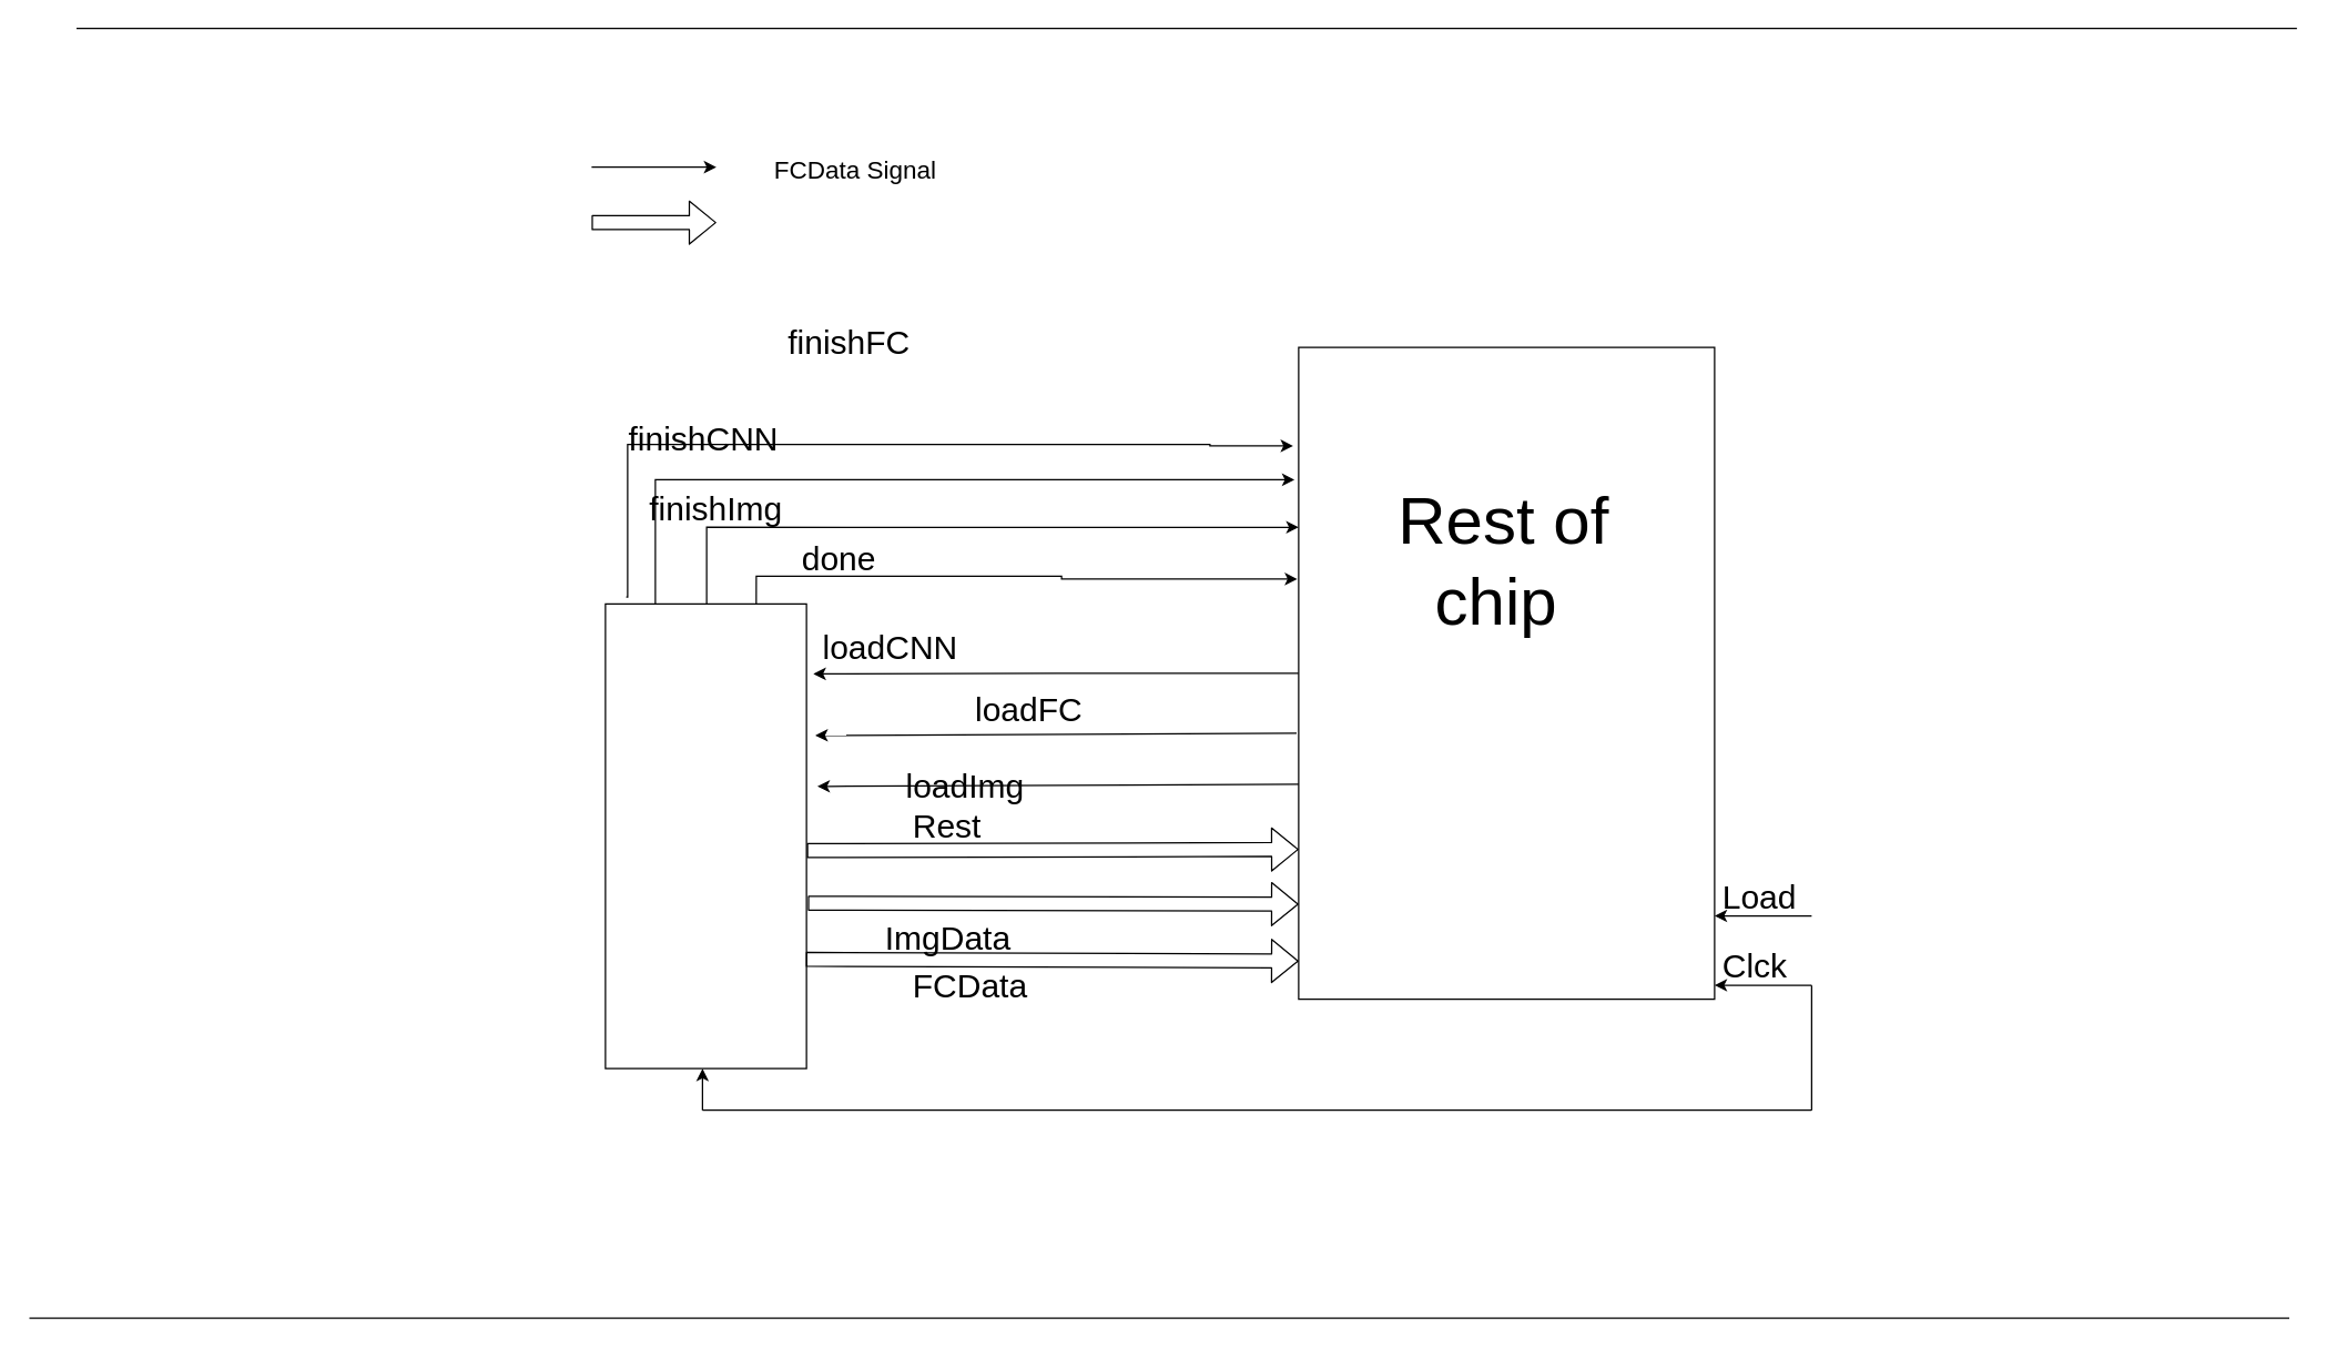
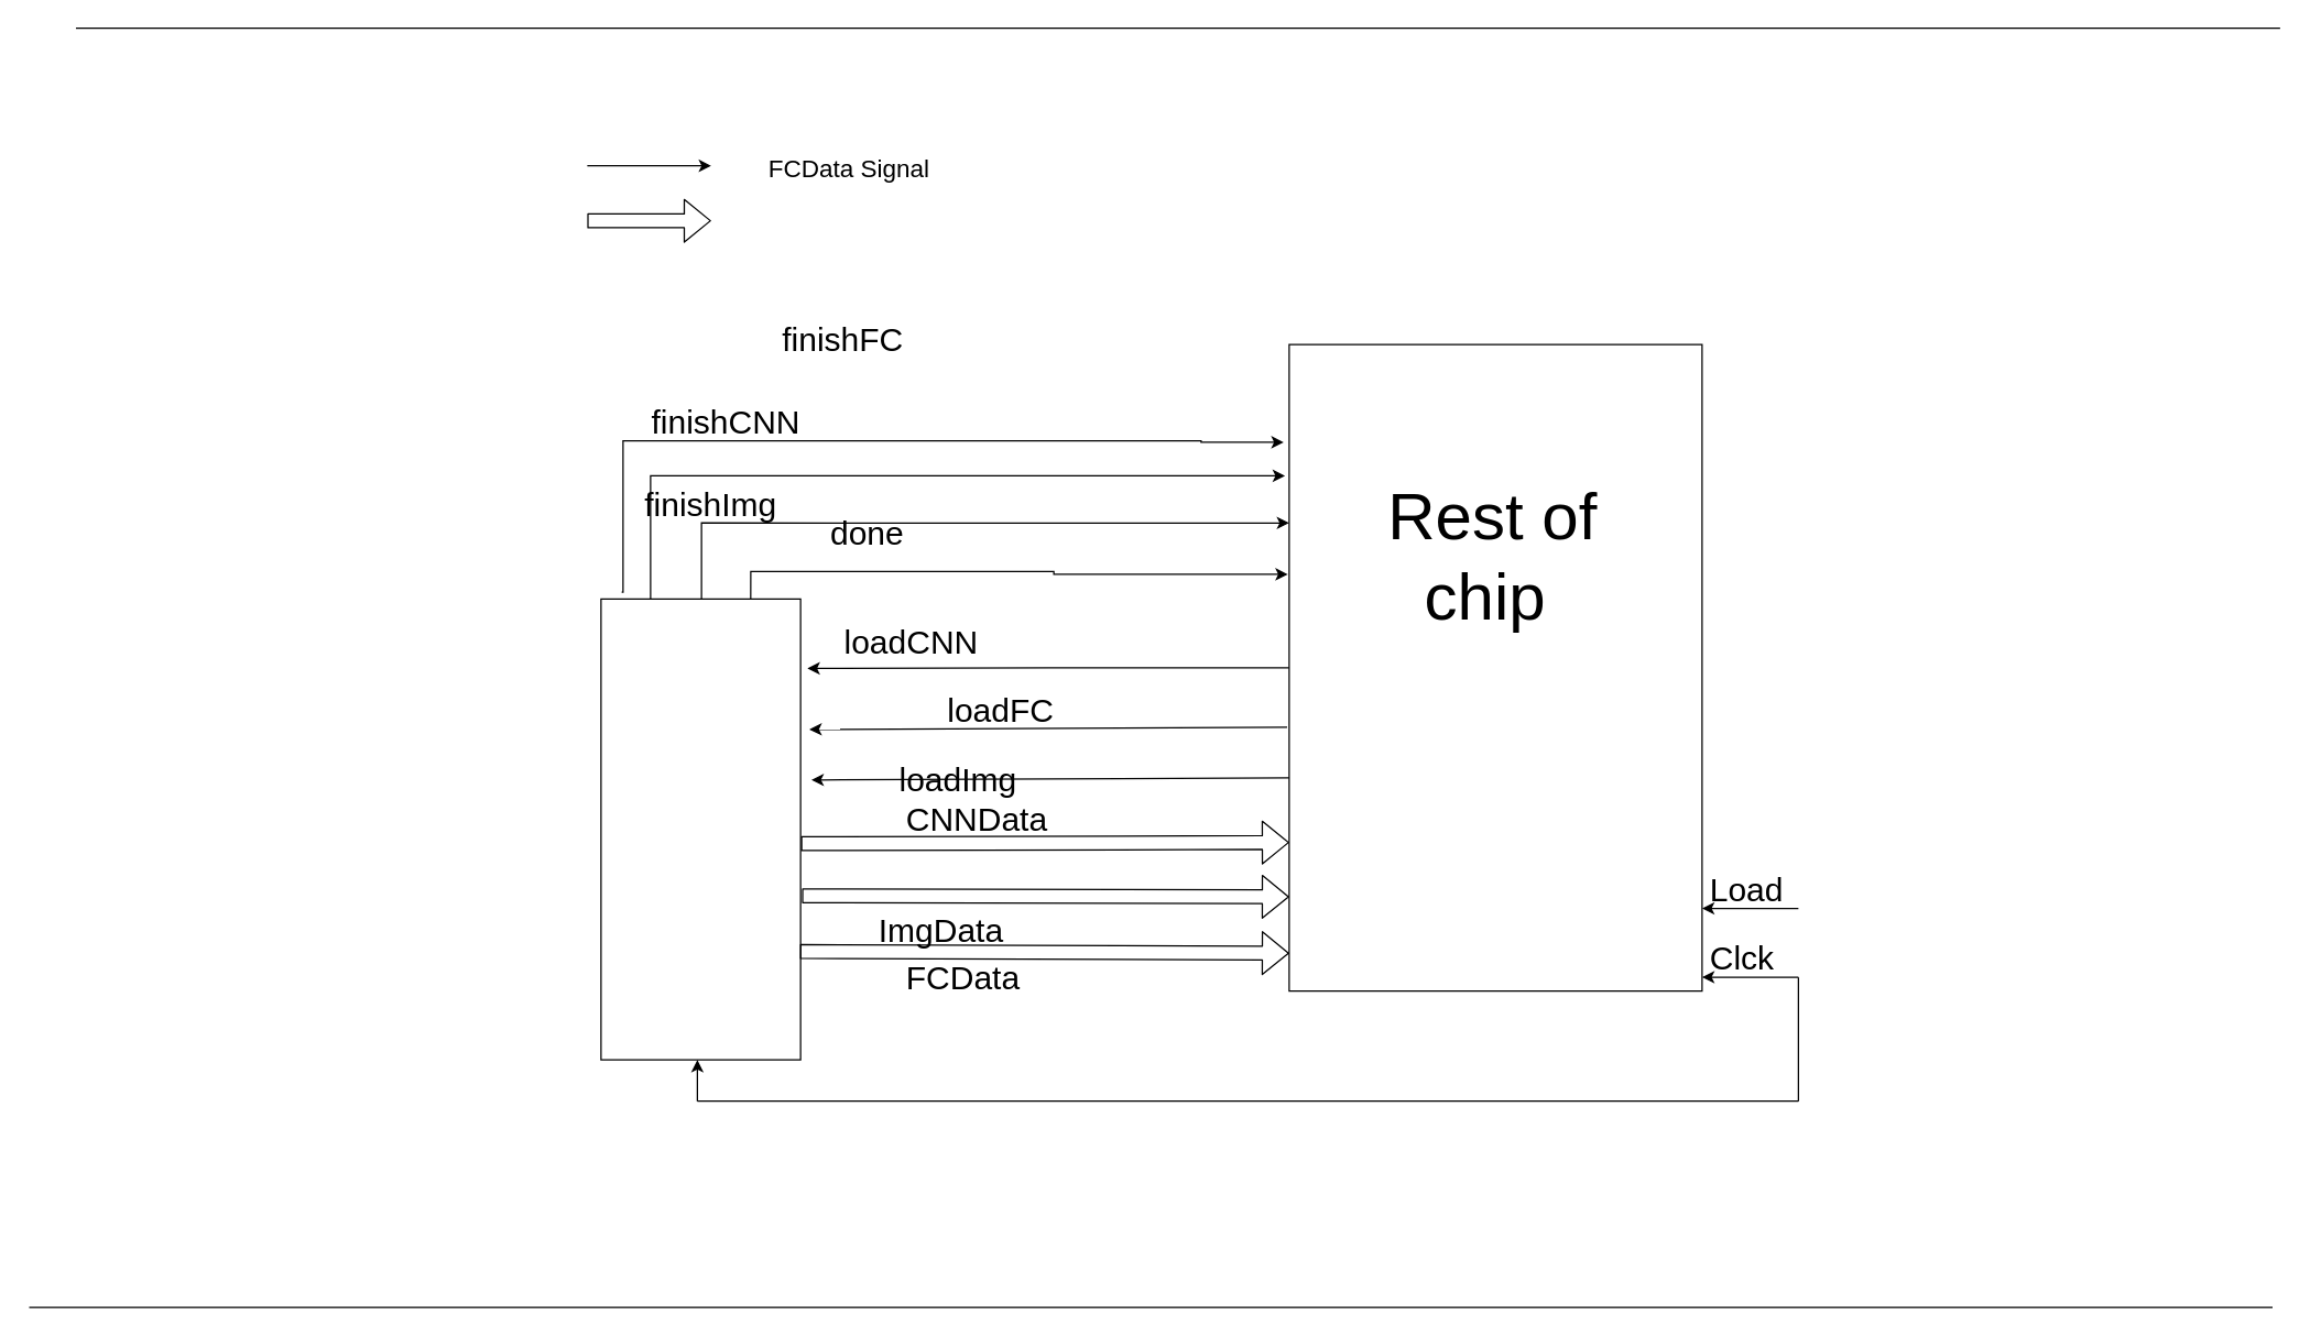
- <mxCell id="11" value="&lt;span style=&quot;font-size: 24px&quot;&gt;finishCNN&lt;/span&gt;" style="text;html=1;resizable=0;points=[];autosize=1;align=left;verticalAlign=top;spacingTop=-4;" vertex="1" parent="1"><mxGeometry x="451" y="300" width="120" height="20" as="geometry" /></mxCell>
+ <mxCell id="11" value="&lt;span style=&quot;font-size: 24px&quot;&gt;finishCNN&lt;/span&gt;" style="text;html=1;resizable=0;points=[];autosize=1;align=left;verticalAlign=top;spacingTop=-4;" vertex="1" parent="1"><mxGeometry x="471" y="290" width="120" height="20" as="geometry" /></mxCell>
- <mxCell id="15" value="&lt;span style=&quot;font-size: 24px&quot;&gt;done&lt;/span&gt;" style="text;html=1;resizable=0;points=[];autosize=1;align=left;verticalAlign=top;spacingTop=-4;" vertex="1" parent="1"><mxGeometry x="575.5" y="386" width="70" height="20" as="geometry" /></mxCell>
+ <mxCell id="15" value="&lt;span style=&quot;font-size: 24px&quot;&gt;done&lt;/span&gt;" style="text;html=1;resizable=0;points=[];autosize=1;align=left;verticalAlign=top;spacingTop=-4;" vertex="1" parent="1"><mxGeometry x="600.5" y="371" width="70" height="20" as="geometry" /></mxCell>
- <mxCell id="7" value="&lt;span style=&quot;font-size: 24px&quot;&gt;loadCNN&lt;/span&gt;" style="text;html=1;resizable=0;points=[];autosize=1;align=left;verticalAlign=top;spacingTop=-4;" vertex="1" parent="1"><mxGeometry x="591" y="450" width="110" height="20" as="geometry" /></mxCell>
+ <mxCell id="7" value="&lt;span style=&quot;font-size: 24px&quot;&gt;loadCNN&lt;/span&gt;" style="text;html=1;resizable=0;points=[];autosize=1;align=left;verticalAlign=top;spacingTop=-4;" vertex="1" parent="1"><mxGeometry x="611" y="450" width="110" height="20" as="geometry" /></mxCell>
- <mxCell id="8" value="&lt;span style=&quot;font-size: 24px&quot;&gt;loadFC&lt;/span&gt;" style="text;html=1;resizable=0;points=[];autosize=1;align=left;verticalAlign=top;spacingTop=-4;" vertex="1" parent="1"><mxGeometry x="701" y="495" width="90" height="20" as="geometry" /></mxCell>
+ <mxCell id="8" value="&lt;span style=&quot;font-size: 24px&quot;&gt;loadFC&lt;/span&gt;" style="text;html=1;resizable=0;points=[];autosize=1;align=left;verticalAlign=top;spacingTop=-4;" vertex="1" parent="1"><mxGeometry x="686" y="500" width="90" height="20" as="geometry" /></mxCell>
- <mxCell id="26" value="&lt;span style=&quot;font-size: 24px&quot;&gt;Rest&lt;/span&gt;" style="text;html=1;resizable=0;points=[];autosize=1;align=left;verticalAlign=top;spacingTop=-4;" vertex="1" parent="1"><mxGeometry x="656" y="579" width="120" height="20" as="geometry" /></mxCell>
+ <mxCell id="26" value="&lt;span style=&quot;font-size: 24px&quot;&gt;CNNData&lt;/span&gt;" style="text;html=1;resizable=0;points=[];autosize=1;align=left;verticalAlign=top;spacingTop=-4;" vertex="1" parent="1"><mxGeometry x="656" y="579" width="120" height="20" as="geometry" /></mxCell>
